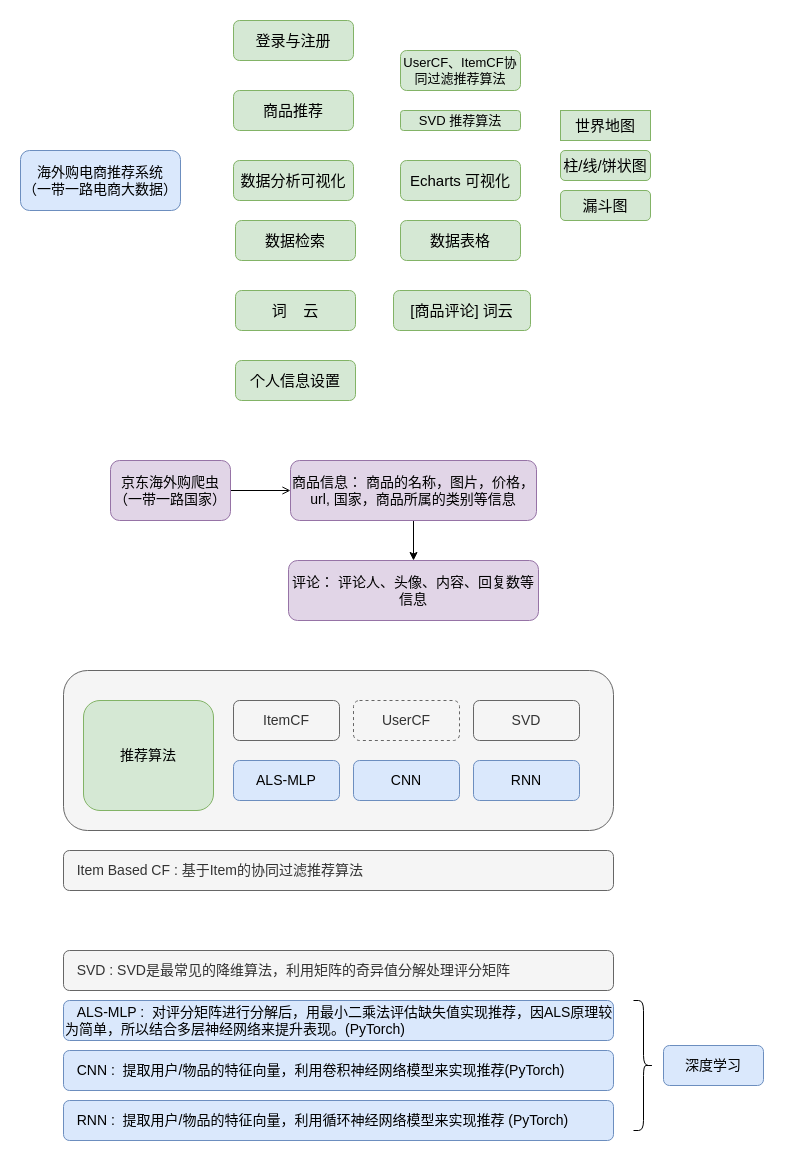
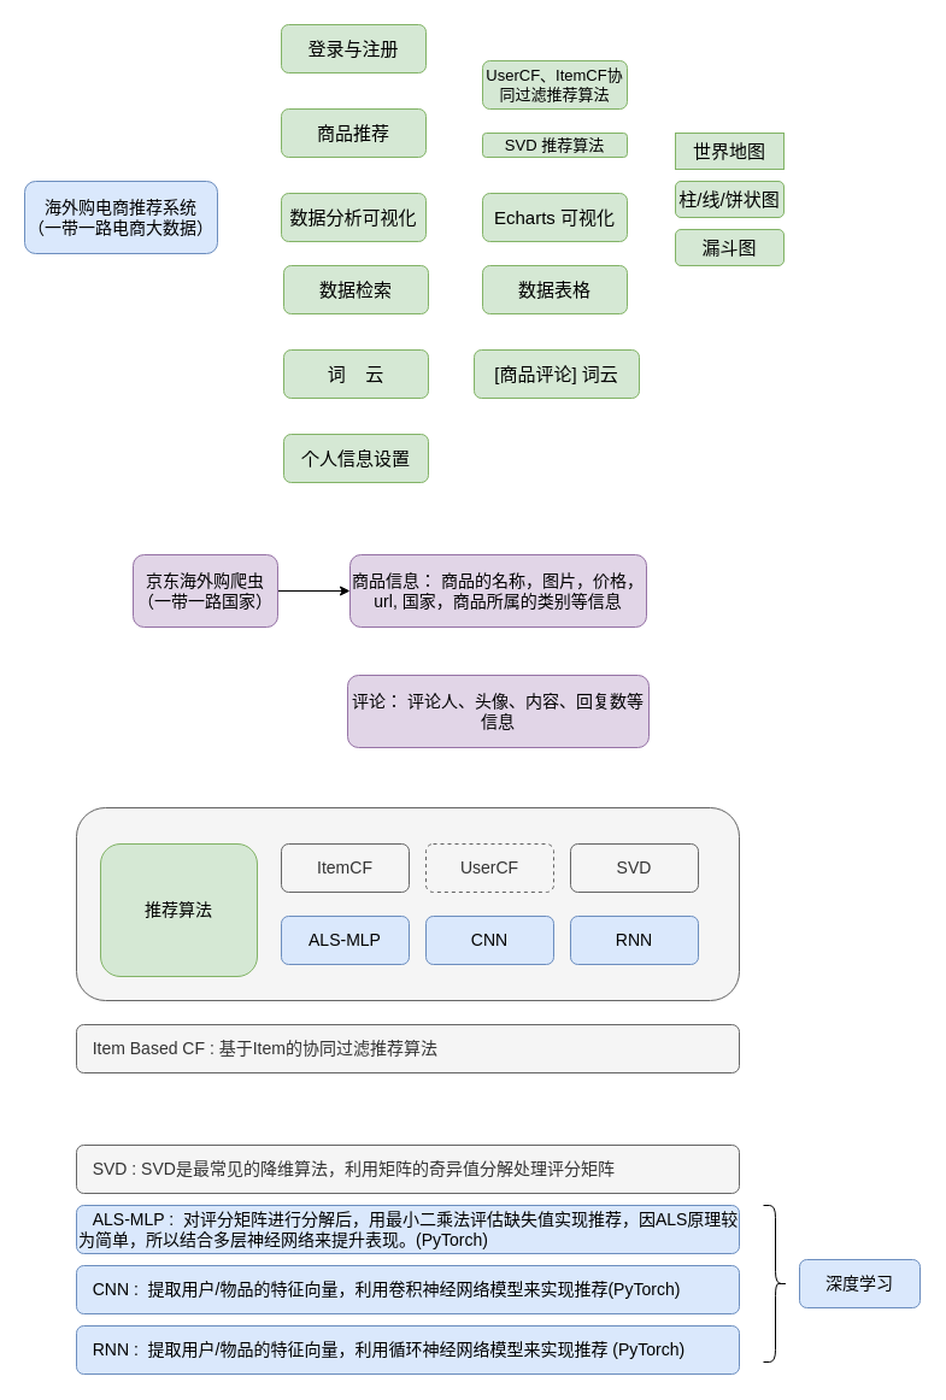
- <mxCell id="2" style="edgeStyle=orthogonalEdgeStyle;rounded=0;orthogonalLoop=1;jettySize=auto;html=1;exitX=1;exitY=0.5;exitDx=0;exitDy=0;entryX=0;entryY=0.5;entryDx=0;entryDy=0;fontSize=14;endArrow=open;" edge="1" parent="1" source="3" target="5"><mxGeometry relative="1" as="geometry" /></mxCell>
+ <mxCell id="2" style="edgeStyle=orthogonalEdgeStyle;rounded=0;orthogonalLoop=1;jettySize=auto;html=1;exitX=1;exitY=0.5;exitDx=0;exitDy=0;entryX=0;entryY=0.5;entryDx=0;entryDy=0;fontSize=14;" edge="1" parent="1" source="3" target="5"><mxGeometry relative="1" as="geometry" /></mxCell>
- <mxCell id="4" style="edgeStyle=orthogonalEdgeStyle;rounded=0;orthogonalLoop=1;jettySize=auto;html=1;exitX=0.5;exitY=1;exitDx=0;exitDy=0;entryX=0.5;entryY=0;entryDx=0;entryDy=0;fontSize=14;" edge="1" parent="1" source="5" target="6"><mxGeometry relative="1" as="geometry" /></mxCell>
